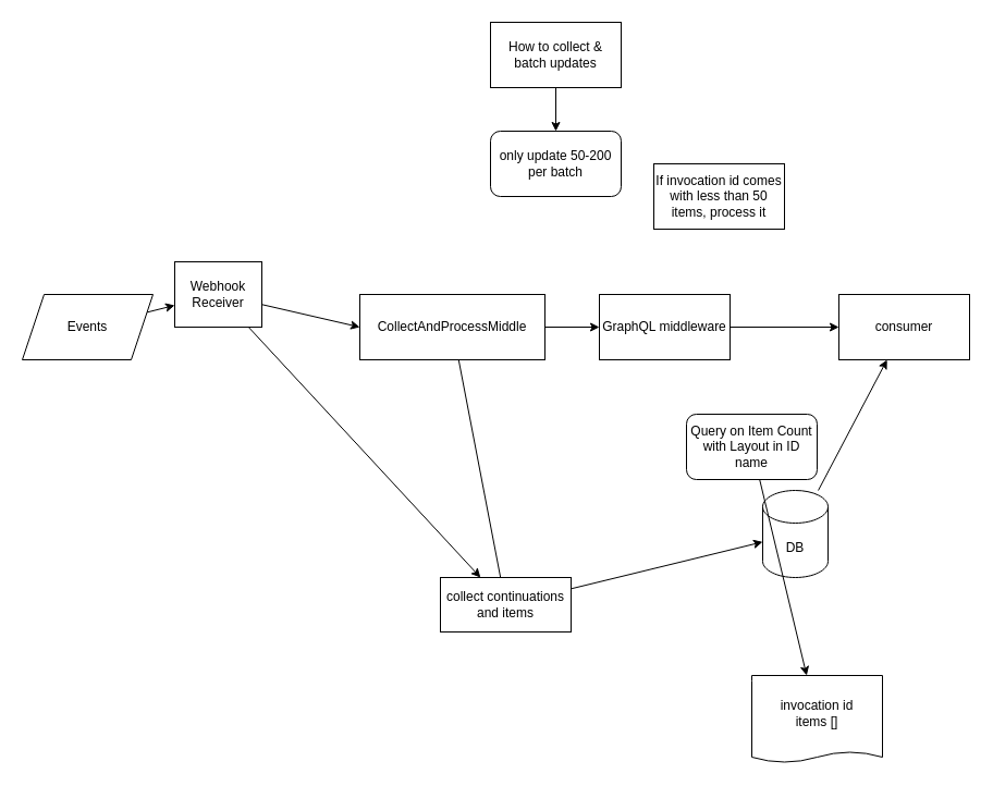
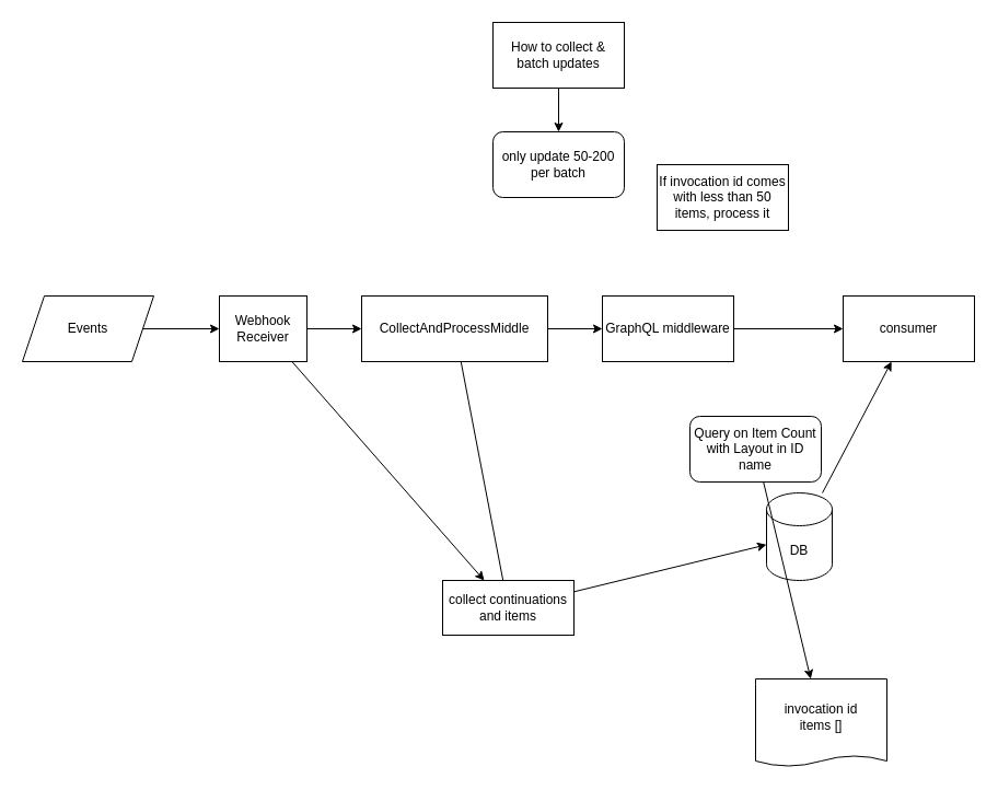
- <mxCell id="12" value="Webhook Receiver" style="rounded=0;whiteSpace=wrap;html=1;" vertex="1" parent="1"><mxGeometry x="160" y="240" width="80" height="60" as="geometry" /></mxCell>
+ <mxCell id="12" value="Webhook Receiver" style="rounded=0;whiteSpace=wrap;html=1;" vertex="1" parent="1"><mxGeometry x="200" y="270" width="80" height="60" as="geometry" /></mxCell>
